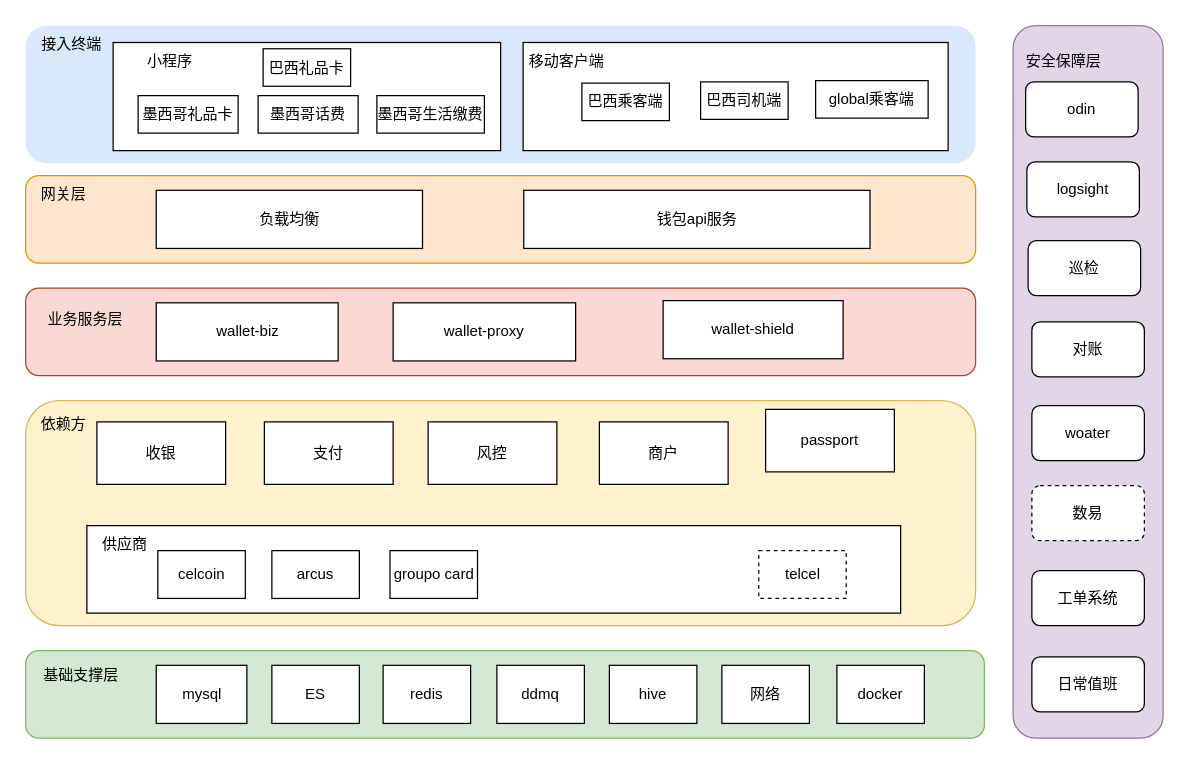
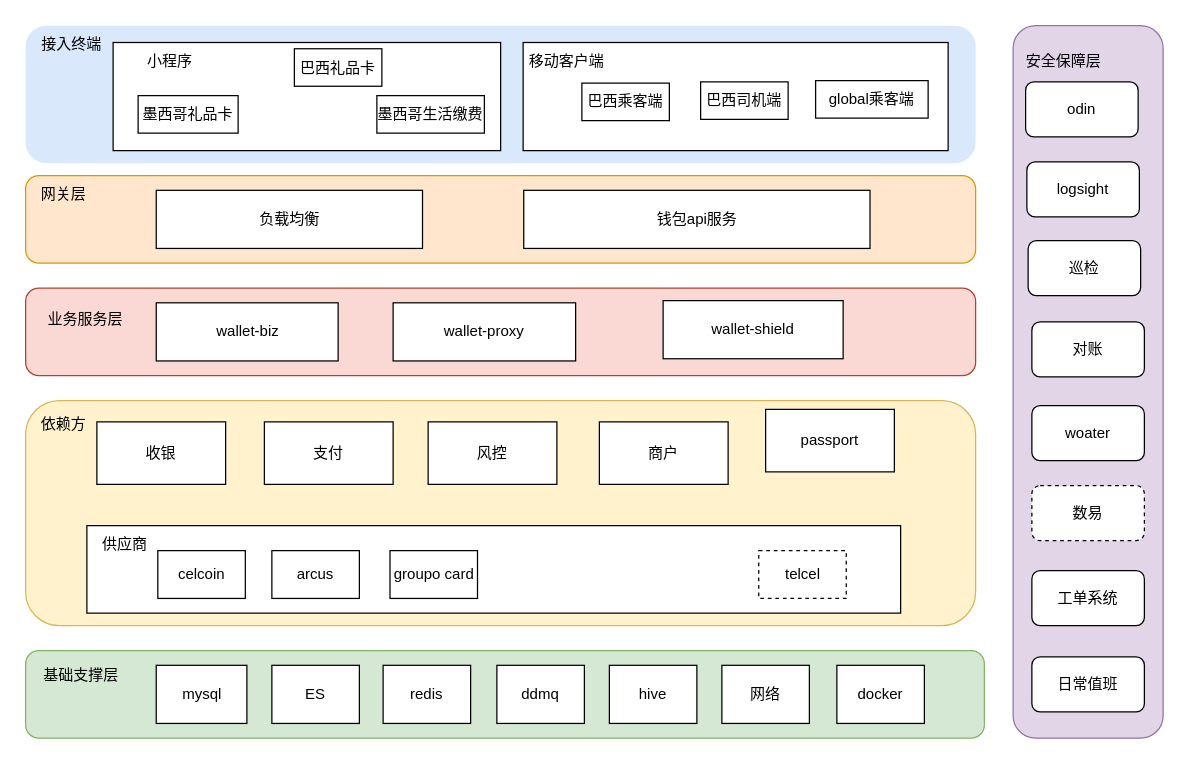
- <mxCell id="10" value="巴西礼品卡" style="rounded=0;whiteSpace=wrap;html=1;" vertex="1" parent="1"><mxGeometry x="210" y="38.5" width="70" height="30" as="geometry" /></mxCell>
+ <mxCell id="10" value="巴西礼品卡" style="rounded=0;whiteSpace=wrap;html=1;" vertex="1" parent="1"><mxGeometry x="235" y="38.5" width="70" height="30" as="geometry" /></mxCell>
- <mxCell id="12" value="墨西哥话费" style="rounded=0;whiteSpace=wrap;html=1;" vertex="1" parent="1"><mxGeometry x="206" y="76" width="80" height="30" as="geometry" /></mxCell>
